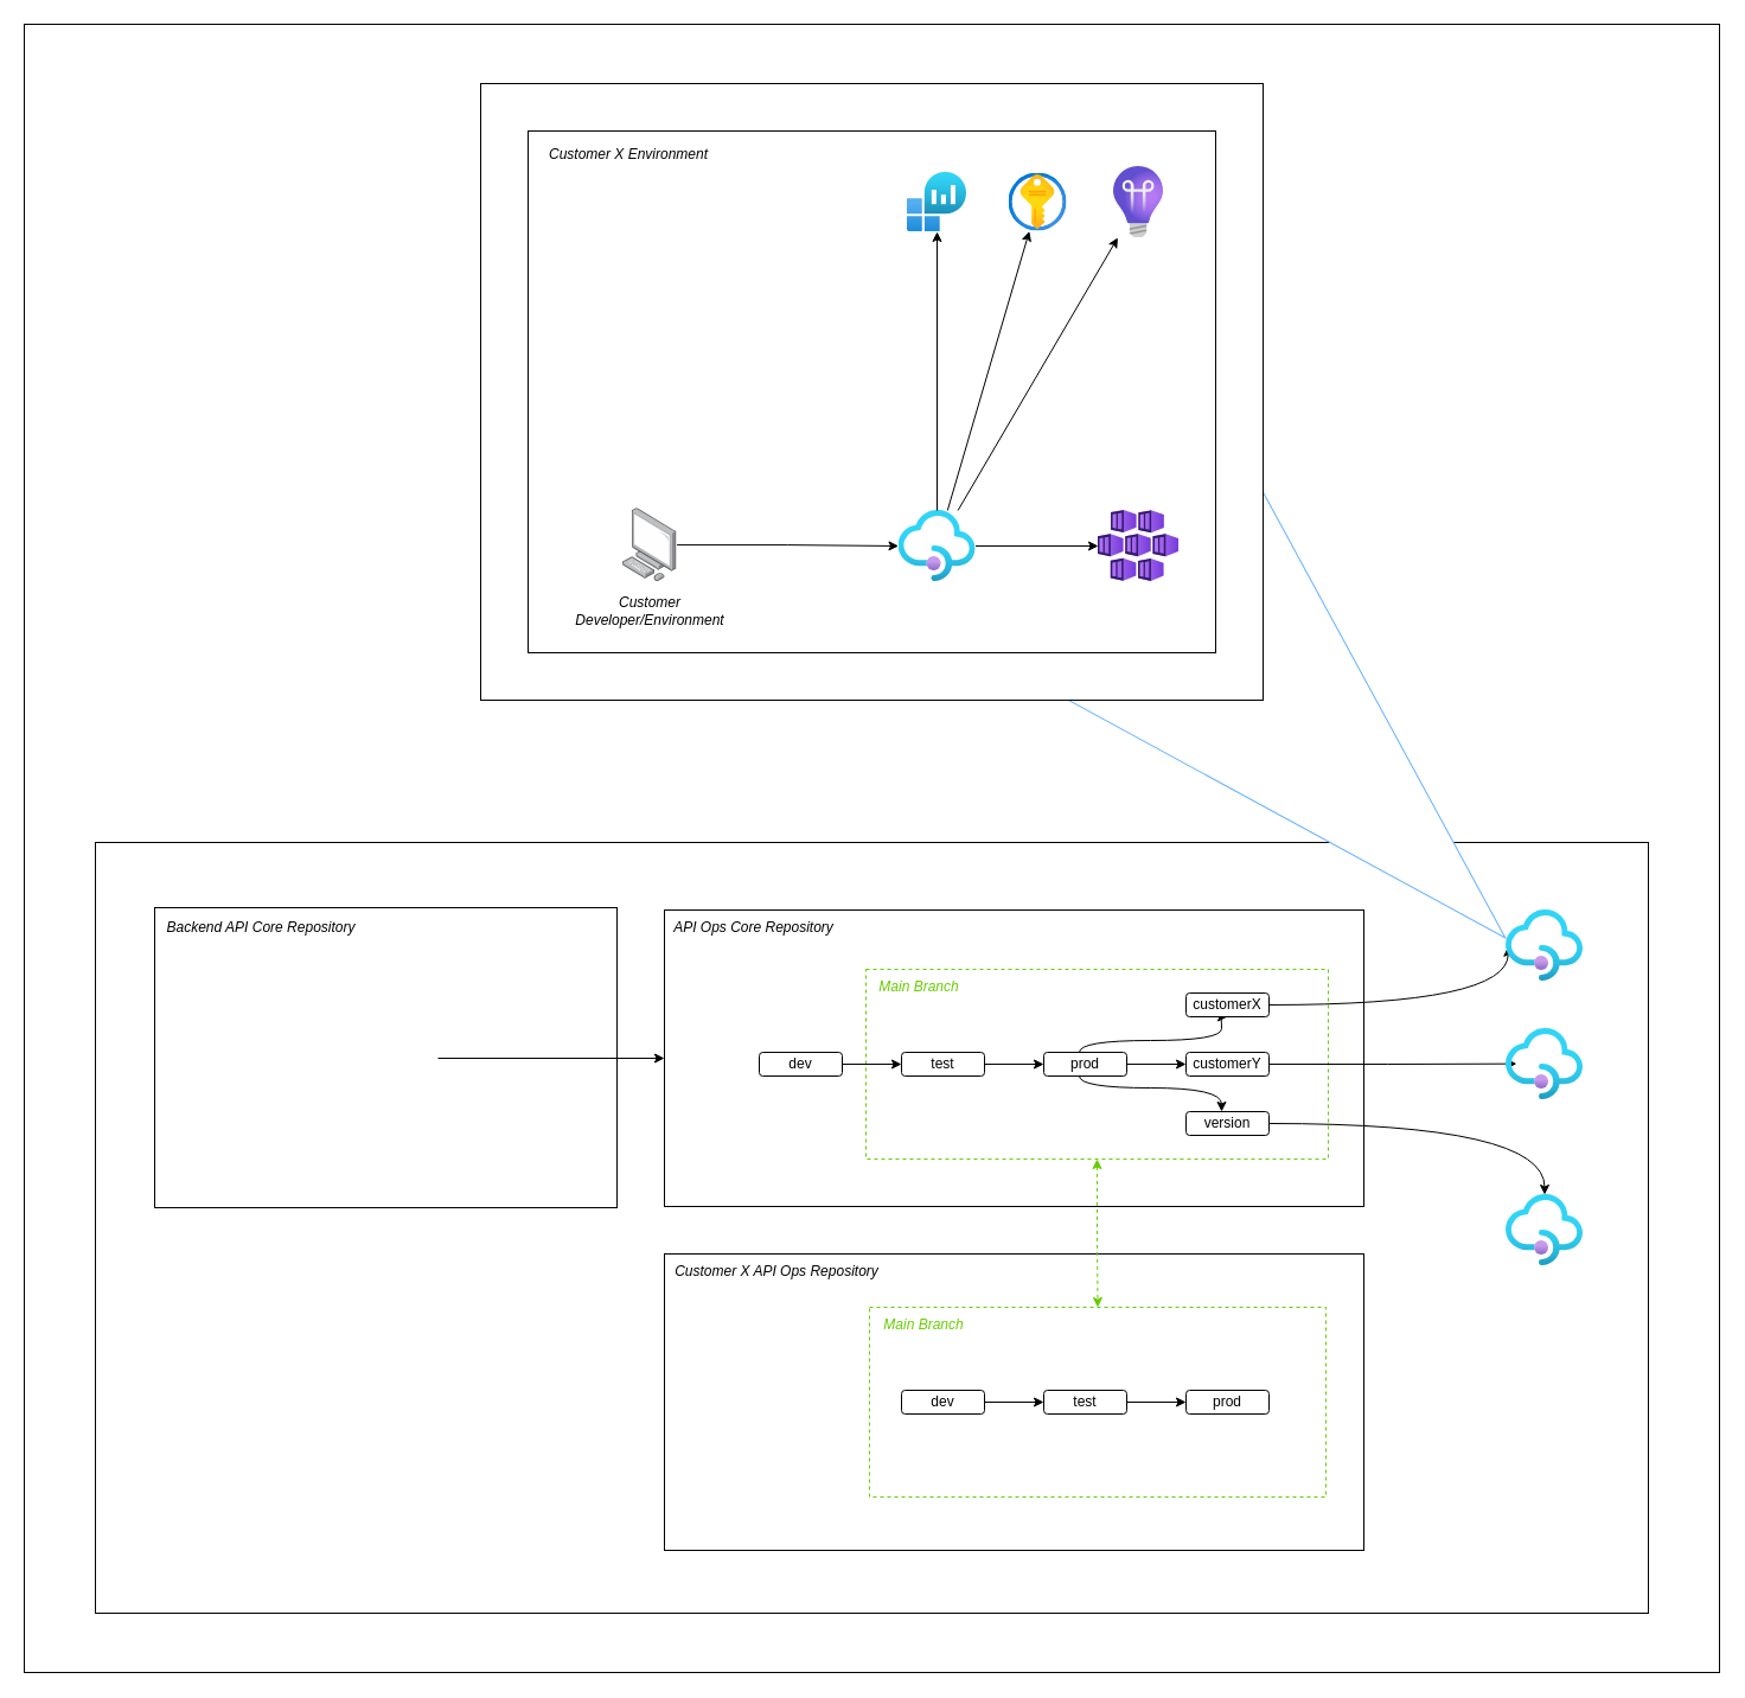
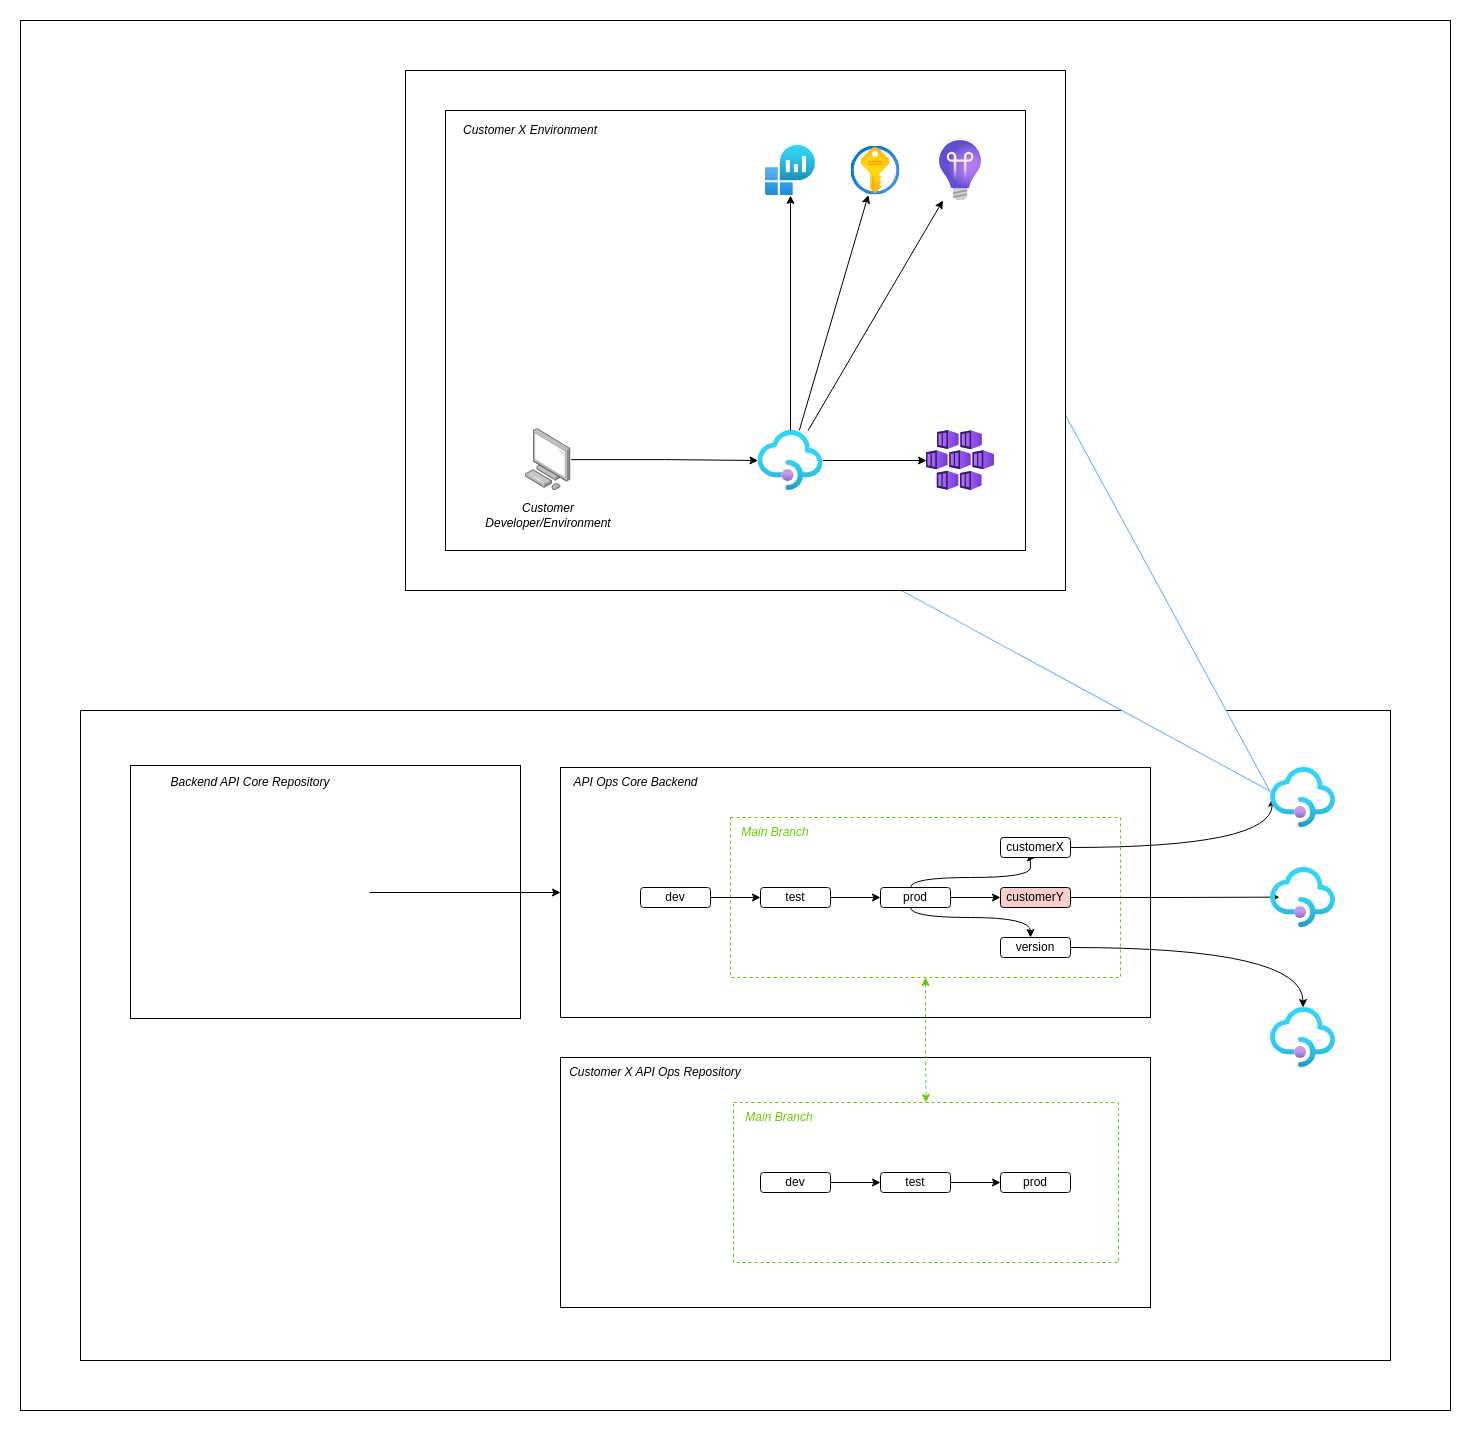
- <mxCell id="36" value="&lt;i style=&quot;border-color: var(--border-color);&quot;&gt;Backend API Core Repository&lt;/i&gt;" style="text;strokeColor=none;align=center;fillColor=none;html=1;verticalAlign=middle;whiteSpace=wrap;rounded=0;" vertex="1" parent="1"><mxGeometry x="130" y="767" width="180" height="30" as="geometry" /></mxCell>
+ <mxCell id="36" value="&lt;i style=&quot;border-color: var(--border-color);&quot;&gt;Backend API Core Repository&lt;/i&gt;" style="text;strokeColor=none;align=center;fillColor=none;html=1;verticalAlign=middle;whiteSpace=wrap;rounded=0;" vertex="1" parent="1"><mxGeometry x="160" y="767" width="180" height="30" as="geometry" /></mxCell>
- <mxCell id="28" value="&lt;i style=&quot;border-color: var(--border-color);&quot;&gt;API Ops Core Repository&lt;/i&gt;" style="text;strokeColor=none;align=center;fillColor=none;html=1;verticalAlign=middle;whiteSpace=wrap;rounded=0;" vertex="1" parent="1"><mxGeometry x="561" y="767" width="149" height="30" as="geometry" /></mxCell>
+ <mxCell id="28" value="&lt;i style=&quot;border-color: var(--border-color);&quot;&gt;API Ops Core Backend&lt;/i&gt;" style="text;strokeColor=none;align=center;fillColor=none;html=1;verticalAlign=middle;whiteSpace=wrap;rounded=0;" vertex="1" parent="1"><mxGeometry x="561" y="767" width="149" height="30" as="geometry" /></mxCell>
- <mxCell id="21" value="customerY" style="rounded=1;whiteSpace=wrap;html=1;" vertex="1" parent="1"><mxGeometry x="1000" y="887" width="70" height="20" as="geometry" /></mxCell>
+ <mxCell id="21" value="customerY" style="rounded=1;whiteSpace=wrap;html=1;fillColor=#f8cecc;" vertex="1" parent="1"><mxGeometry x="1000" y="887" width="70" height="20" as="geometry" /></mxCell>
